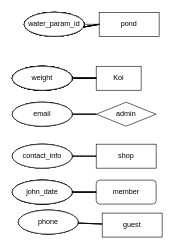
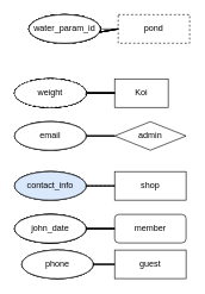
- <mxCell id="68" value="pond" style="whiteSpace=wrap;html=1;align=center;" vertex="1" parent="1"><mxGeometry x="165" y="20" width="100" height="40" as="geometry" /></mxCell>
+ <mxCell id="68" value="pond" style="whiteSpace=wrap;html=1;align=center;dashed=1;" vertex="1" parent="1"><mxGeometry x="165" y="20" width="100" height="40" as="geometry" /></mxCell>
- <mxCell id="67" value="weight" style="ellipse;whiteSpace=wrap;html=1;align=center;" vertex="1" parent="1"><mxGeometry x="20" y="110" width="100" height="40" as="geometry" /></mxCell>
+ <mxCell id="67" value="weight" style="ellipse;whiteSpace=wrap;html=1;align=center;dashed=1;" vertex="1" parent="1"><mxGeometry x="20" y="110" width="100" height="40" as="geometry" /></mxCell>
- <mxCell id="28" value="contact_info" style="ellipse;whiteSpace=wrap;html=1;align=center;" parent="1" vertex="1"><mxGeometry x="20" y="240" width="100" height="40" as="geometry" /></mxCell>
+ <mxCell id="28" value="contact_info" style="ellipse;whiteSpace=wrap;html=1;align=center;fillColor=#dae8fc;" parent="1" vertex="1"><mxGeometry x="20" y="240" width="100" height="40" as="geometry" /></mxCell>
- <mxCell id="2" value="guest" style="rounded=0;whiteSpace=wrap;html=1;" parent="1" vertex="1"><mxGeometry x="170" y="355" width="100" height="40" as="geometry" /></mxCell>
+ <mxCell id="2" value="guest" style="rounded=0;whiteSpace=wrap;html=1;" parent="1" vertex="1"><mxGeometry x="160" y="350" width="100" height="40" as="geometry" /></mxCell>
